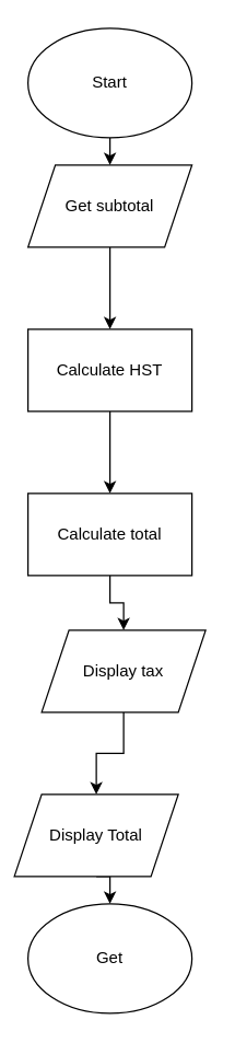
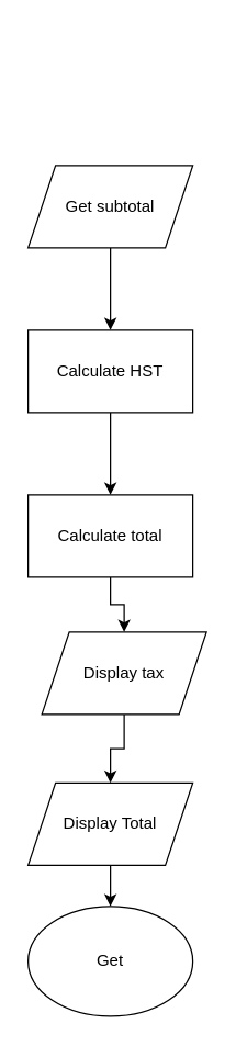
- <mxCell id="3" value="Start" style="ellipse;whiteSpace=wrap;html=1;" vertex="1" parent="1"><mxGeometry x="20" y="20" width="120" height="80" as="geometry" /></mxCell>
- <mxCell id="2" style="edgeStyle=orthogonalEdgeStyle;rounded=0;orthogonalLoop=1;jettySize=auto;html=1;exitX=0.5;exitY=1;exitDx=0;exitDy=0;entryX=0.5;entryY=0;entryDx=0;entryDy=0;" edge="1" parent="1" source="3" target="5"><mxGeometry relative="1" as="geometry" /></mxCell>
- <mxCell id="13" value="Display Total" style="shape=parallelogram;perimeter=parallelogramPerimeter;whiteSpace=wrap;html=1;fixedSize=1;" vertex="1" parent="1"><mxGeometry x="10" y="580" width="120" height="60" as="geometry" /></mxCell>
+ <mxCell id="13" value="Display Total" style="shape=parallelogram;perimeter=parallelogramPerimeter;whiteSpace=wrap;html=1;fixedSize=1;" vertex="1" parent="1"><mxGeometry x="20" y="570" width="120" height="60" as="geometry" /></mxCell>
